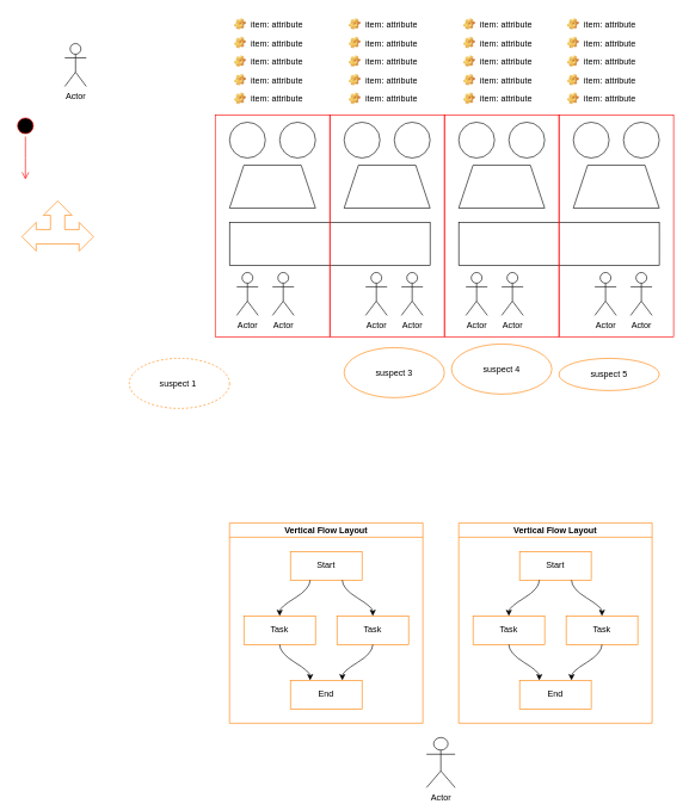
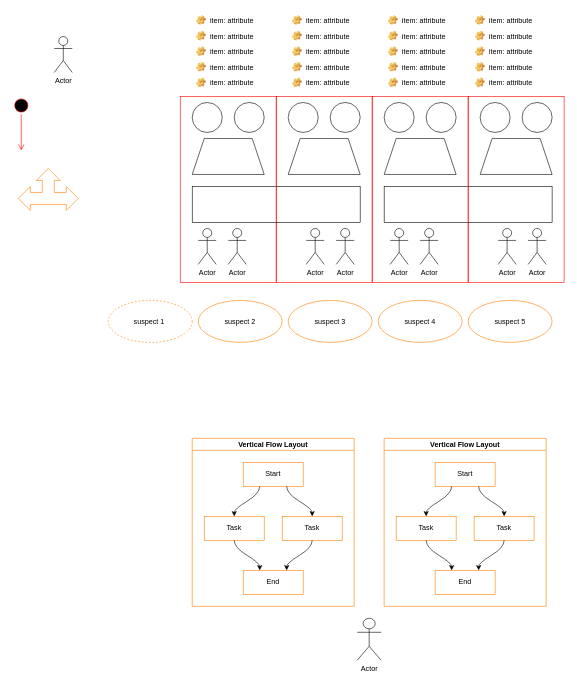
- <mxCell id="74" value="suspect 4" style="ellipse;whiteSpace=wrap;html=1;strokeColor=#FF8000;fillColor=none;" vertex="1" parent="1"><mxGeometry x="630" y="480" width="140" height="70" as="geometry" /></mxCell>
+ <mxCell id="74" value="suspect 4" style="ellipse;whiteSpace=wrap;html=1;strokeColor=#FF8000;fillColor=none;" vertex="1" parent="1"><mxGeometry x="630" y="500" width="140" height="70" as="geometry" /></mxCell>
- <mxCell id="73" value="suspect 3" style="ellipse;whiteSpace=wrap;html=1;strokeColor=#FF8000;fillColor=none;" vertex="1" parent="1"><mxGeometry x="480" y="485" width="140" height="70" as="geometry" /></mxCell>
+ <mxCell id="73" value="suspect 3" style="ellipse;whiteSpace=wrap;html=1;strokeColor=#FF8000;fillColor=none;" vertex="1" parent="1"><mxGeometry x="480" y="500" width="140" height="70" as="geometry" /></mxCell>
- <mxCell id="75" value="suspect 5" style="ellipse;whiteSpace=wrap;html=1;strokeColor=#FF8000;fillColor=none;" vertex="1" parent="1"><mxGeometry x="780" y="500" width="140" height="45" as="geometry" /></mxCell>
+ <mxCell id="75" value="suspect 5" style="ellipse;whiteSpace=wrap;html=1;strokeColor=#FF8000;fillColor=none;" vertex="1" parent="1"><mxGeometry x="780" y="500" width="140" height="70" as="geometry" /></mxCell>
+ <mxCell id="72" value="suspect 2" style="ellipse;whiteSpace=wrap;html=1;strokeColor=#FF8000;fillColor=none;" vertex="1" parent="1"><mxGeometry x="330" y="500" width="140" height="70" as="geometry" /></mxCell>
